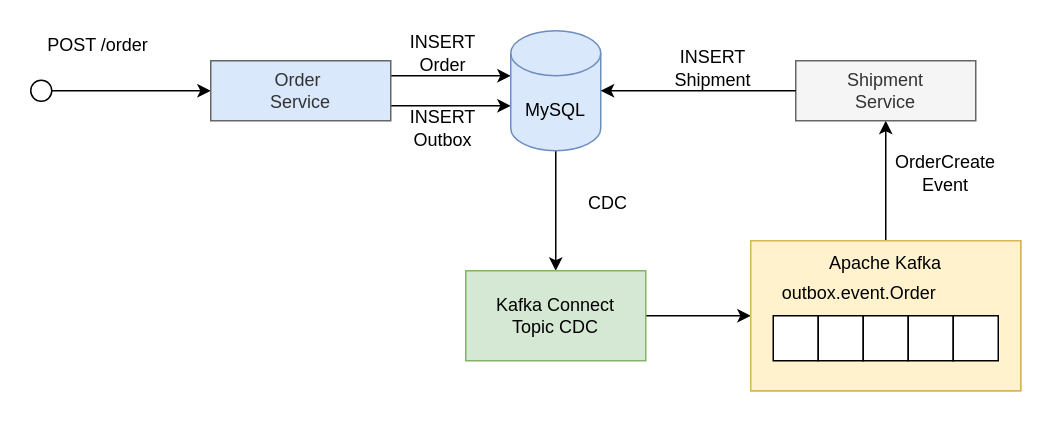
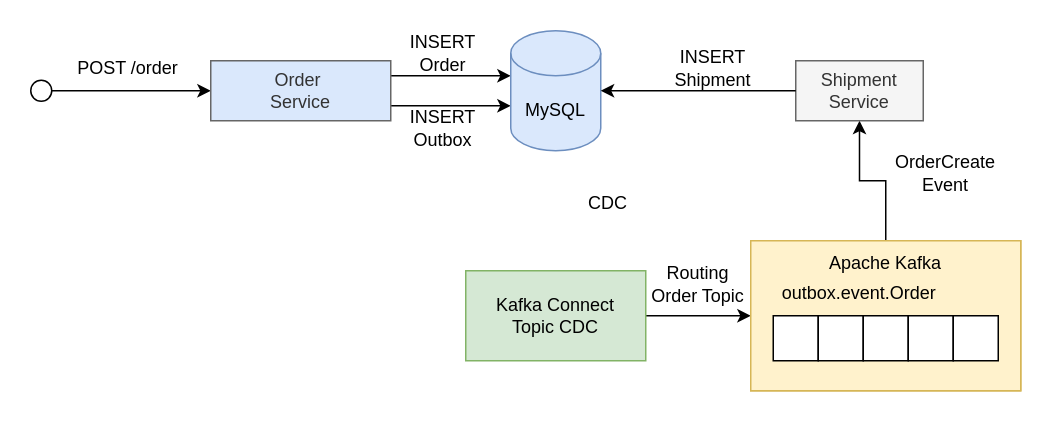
- <mxCell id="23" value="POST /order" style="text;html=1;align=center;verticalAlign=middle;whiteSpace=wrap;rounded=0;" vertex="1" parent="1"><mxGeometry x="30" y="15" width="70" height="30" as="geometry" /></mxCell>
+ <mxCell id="23" value="POST /order" style="text;html=1;align=center;verticalAlign=middle;whiteSpace=wrap;rounded=0;" vertex="1" parent="1"><mxGeometry x="50" y="30" width="70" height="30" as="geometry" /></mxCell>
- <mxCell id="21" value="Shipment&lt;div&gt;Service&lt;/div&gt;" style="rounded=0;whiteSpace=wrap;html=1;fillColor=#f5f5f5;fontColor=#333333;strokeColor=#666666;" vertex="1" parent="1"><mxGeometry x="530" y="40" width="120" height="40" as="geometry" /></mxCell>
+ <mxCell id="21" value="Shipment&lt;div&gt;Service&lt;/div&gt;" style="rounded=0;whiteSpace=wrap;html=1;fillColor=#f5f5f5;fontColor=#333333;strokeColor=#666666;" vertex="1" parent="1"><mxGeometry x="530" y="40" width="85" height="40" as="geometry" /></mxCell>
- <mxCell id="7" style="edgeStyle=orthogonalEdgeStyle;rounded=0;orthogonalLoop=1;jettySize=auto;html=1;entryX=0.5;entryY=0;entryDx=0;entryDy=0;" edge="1" parent="1" source="8" target="10"><mxGeometry relative="1" as="geometry" /></mxCell>
+ <mxCell id="27" value="Routing Order Topic" style="text;html=1;align=center;verticalAlign=middle;whiteSpace=wrap;rounded=0;" vertex="1" parent="1"><mxGeometry x="430" y="174" width="70" height="30" as="geometry" /></mxCell>
